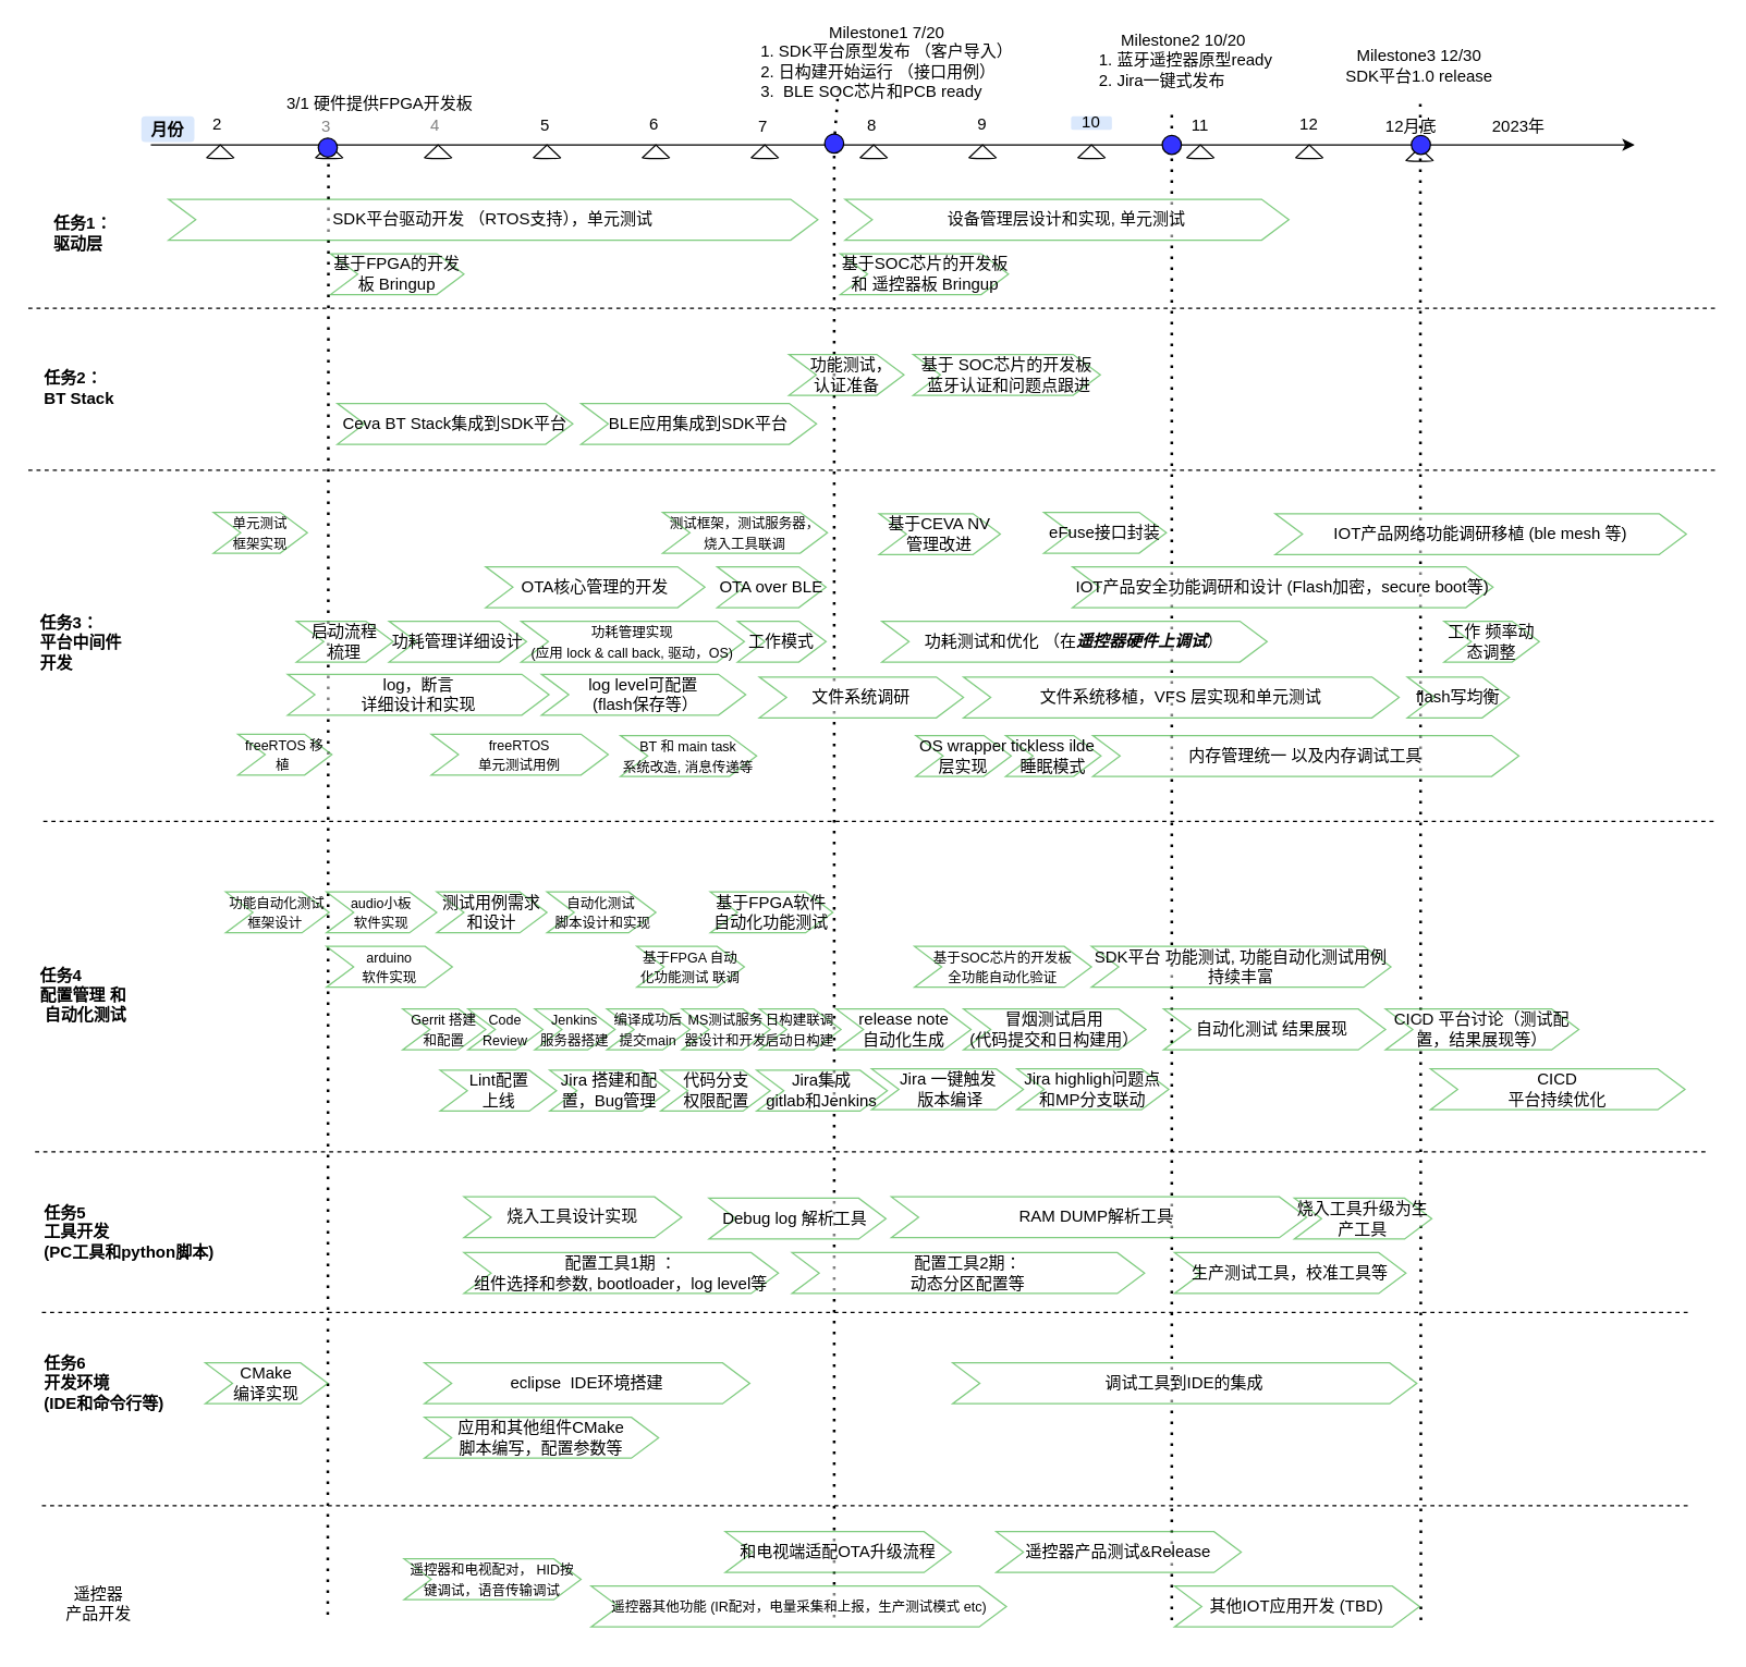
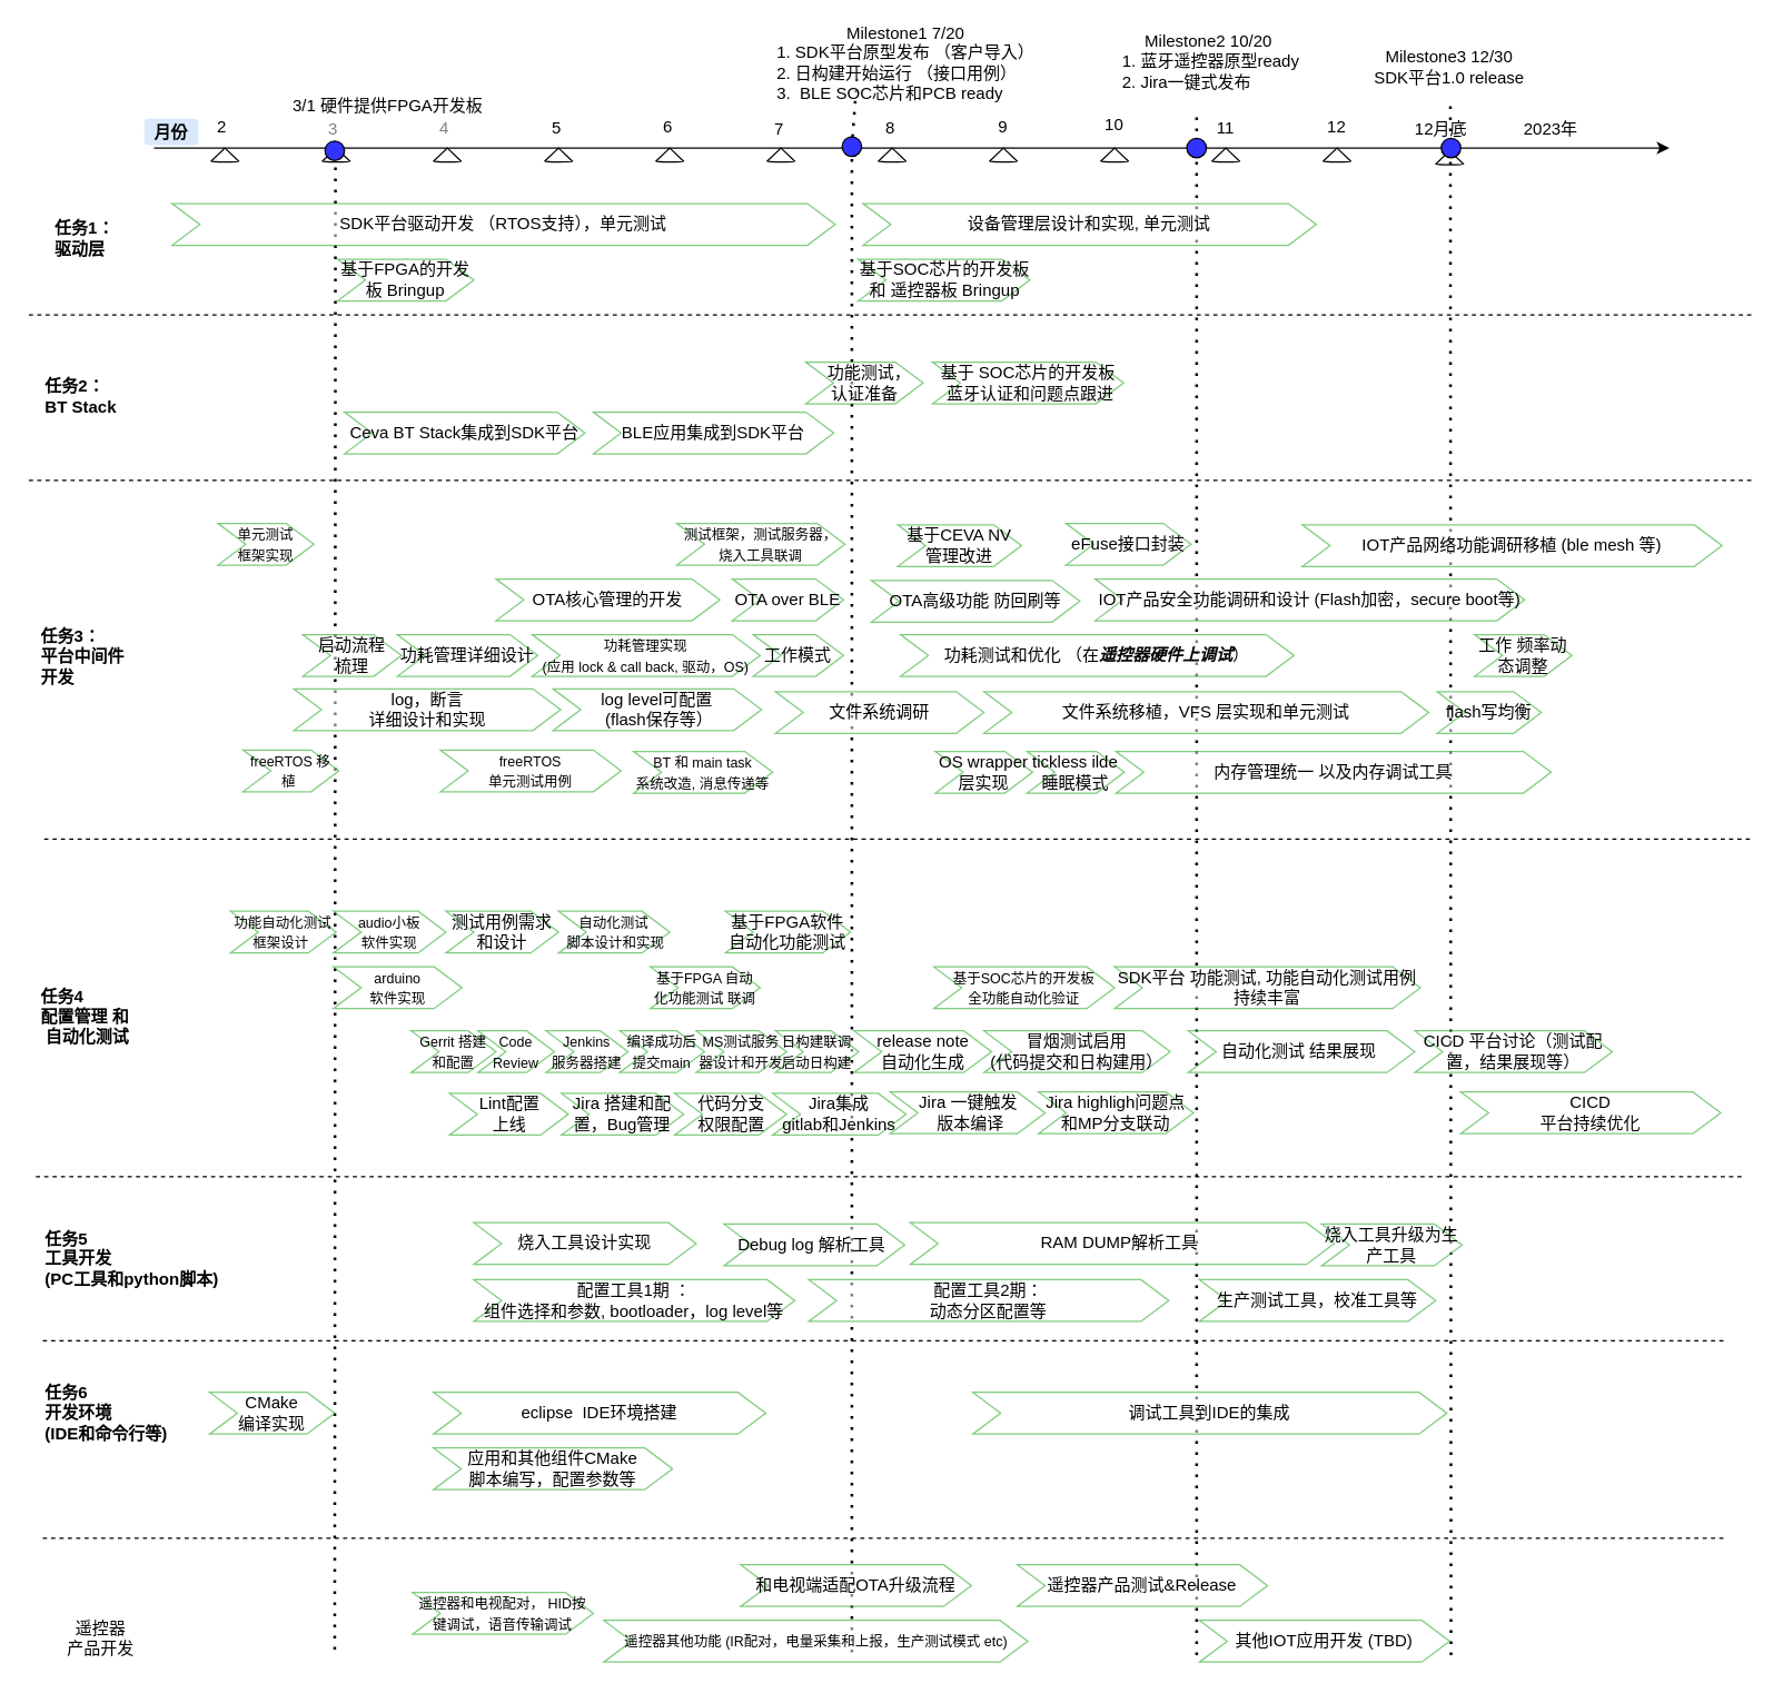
- <mxCell id="22" value="10" style="rounded=1;whiteSpace=wrap;html=1;strokeColor=none;fillColor=#dae8fc;" parent="1" vertex="1"><mxGeometry x="786" y="85" width="30" height="10" as="geometry" /></mxCell>
+ <mxCell id="22" value="10" style="rounded=1;whiteSpace=wrap;html=1;strokeColor=none;" parent="1" vertex="1"><mxGeometry x="786" y="85" width="30" height="10" as="geometry" /></mxCell>
+ <mxCell id="93" value="OTA高级功能 防回刷等" style="shape=step;perimeter=stepPerimeter;whiteSpace=wrap;html=1;fixedSize=1;opacity=50;strokeWidth=1;strokeColor=#009900;" parent="1" vertex="1"><mxGeometry x="626" y="417" width="150" height="30" as="geometry" /></mxCell>
